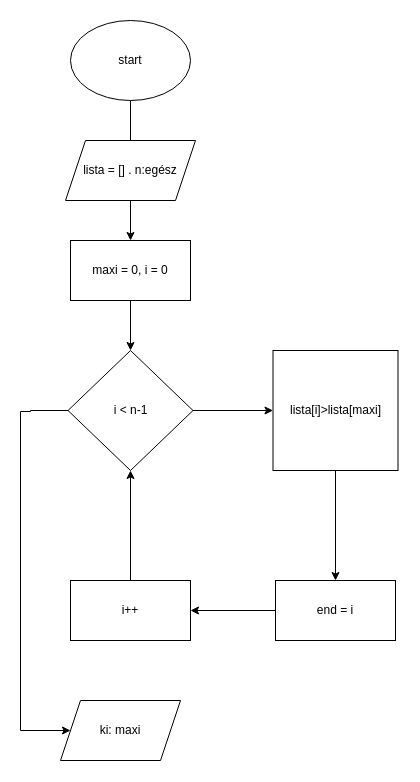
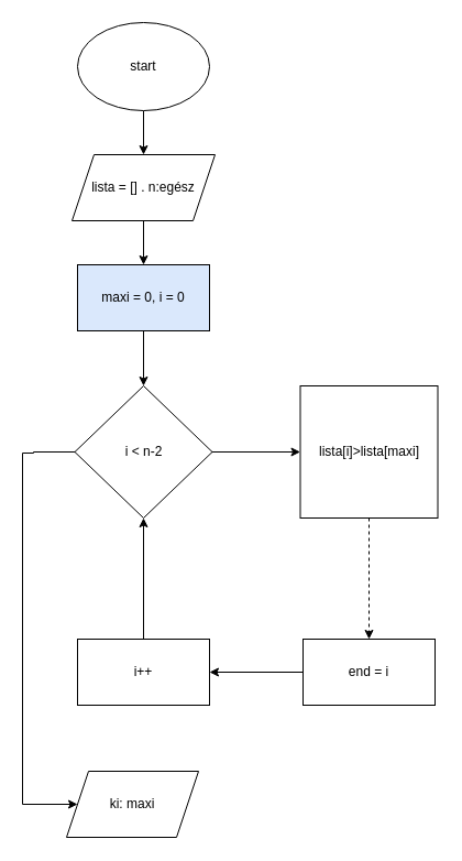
- <mxCell id="2" value="" style="edgeStyle=orthogonalEdgeStyle;rounded=0;orthogonalLoop=1;jettySize=auto;html=1;endArrow=none;" parent="1" source="3" target="5" edge="1"><mxGeometry relative="1" as="geometry" /></mxCell>
+ <mxCell id="2" value="" style="edgeStyle=orthogonalEdgeStyle;rounded=0;orthogonalLoop=1;jettySize=auto;html=1;" parent="1" source="3" target="5" edge="1"><mxGeometry relative="1" as="geometry" /></mxCell>
- <mxCell id="7" value="maxi = 0, i = 0" style="whiteSpace=wrap;html=1;" parent="1" vertex="1"><mxGeometry x="70" y="240" width="120" height="60" as="geometry" /></mxCell>
+ <mxCell id="7" value="maxi = 0, i = 0" style="whiteSpace=wrap;html=1;fillColor=#dae8fc;" parent="1" vertex="1"><mxGeometry x="70" y="240" width="120" height="60" as="geometry" /></mxCell>
- <mxCell id="10" value="i &amp;lt; n-1" style="rhombus;whiteSpace=wrap;html=1;" parent="1" vertex="1"><mxGeometry x="67.5" y="350" width="125" height="120" as="geometry" /></mxCell>
+ <mxCell id="10" value="i &amp;lt; n-2" style="rhombus;whiteSpace=wrap;html=1;" parent="1" vertex="1"><mxGeometry x="67.5" y="350" width="125" height="120" as="geometry" /></mxCell>
- <mxCell id="11" value="" style="edgeStyle=orthogonalEdgeStyle;rounded=0;orthogonalLoop=1;jettySize=auto;html=1;" parent="1" source="12" target="14" edge="1"><mxGeometry relative="1" as="geometry" /></mxCell>
+ <mxCell id="11" value="" style="edgeStyle=orthogonalEdgeStyle;rounded=0;orthogonalLoop=1;jettySize=auto;html=1;dashed=1;" parent="1" source="12" target="14" edge="1"><mxGeometry relative="1" as="geometry" /></mxCell>
